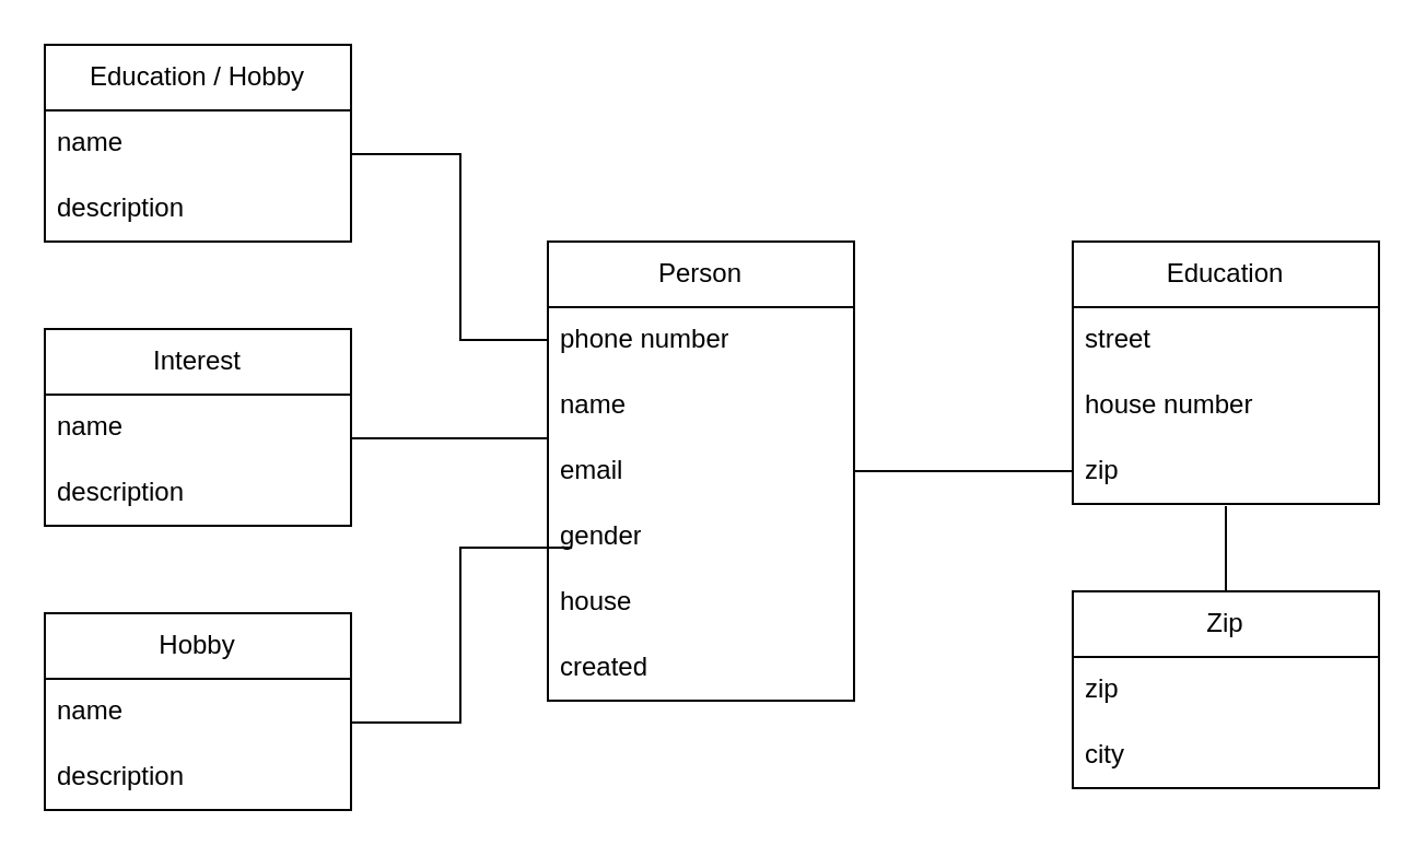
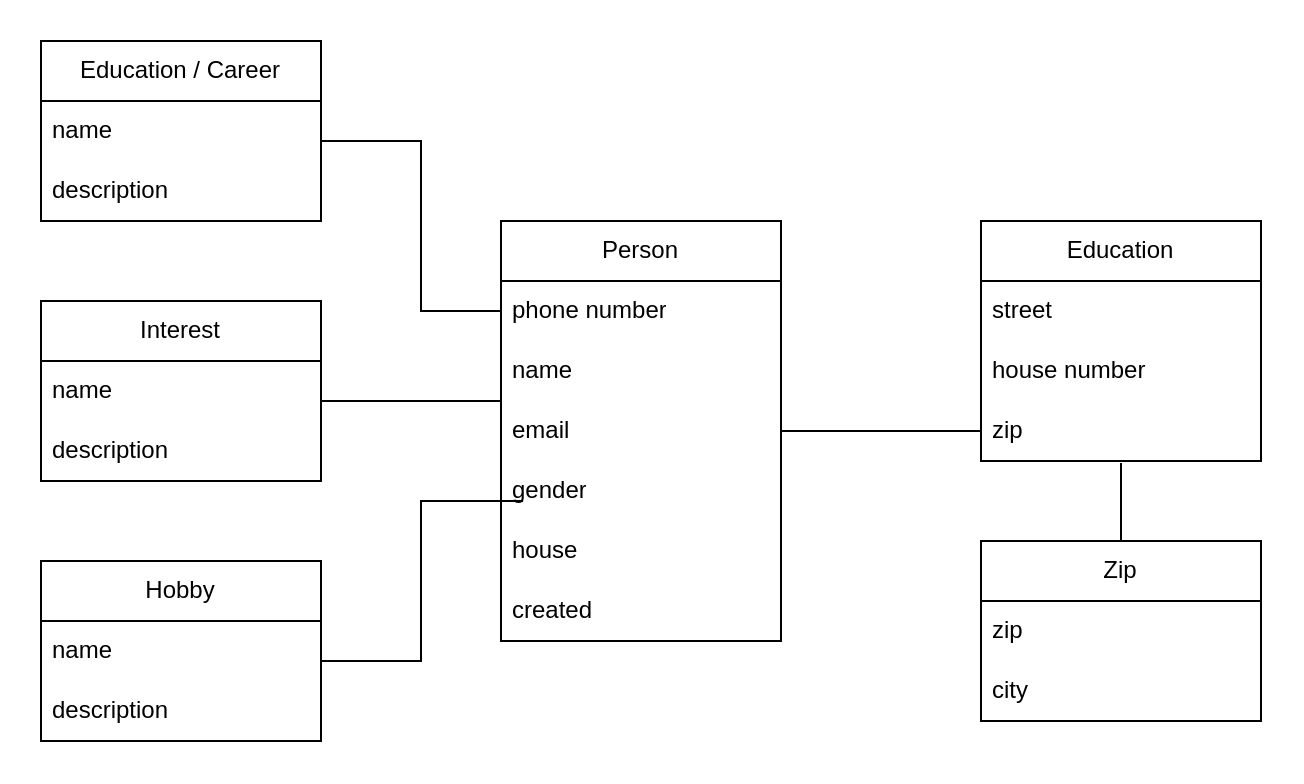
- <mxCell id="12" value="Education / Hobby" style="swimlane;fontStyle=0;childLayout=stackLayout;horizontal=1;startSize=30;horizontalStack=0;resizeParent=1;resizeParentMax=0;resizeLast=0;collapsible=1;marginBottom=0;whiteSpace=wrap;html=1;" parent="1" vertex="1"><mxGeometry x="20" y="20" width="140" height="90" as="geometry" /></mxCell>
+ <mxCell id="12" value="Education / Career" style="swimlane;fontStyle=0;childLayout=stackLayout;horizontal=1;startSize=30;horizontalStack=0;resizeParent=1;resizeParentMax=0;resizeLast=0;collapsible=1;marginBottom=0;whiteSpace=wrap;html=1;" parent="1" vertex="1"><mxGeometry x="20" y="20" width="140" height="90" as="geometry" /></mxCell>
